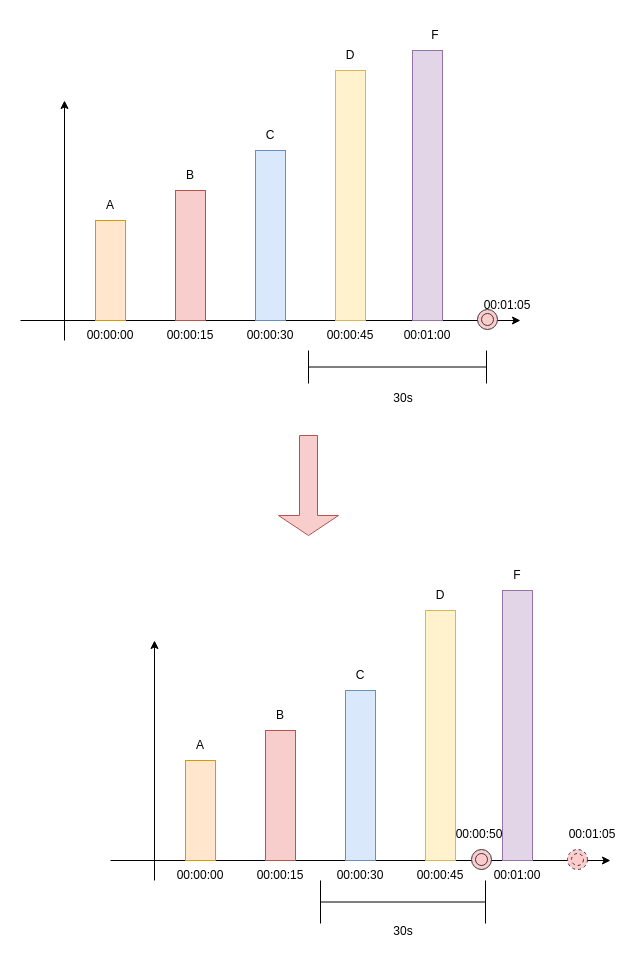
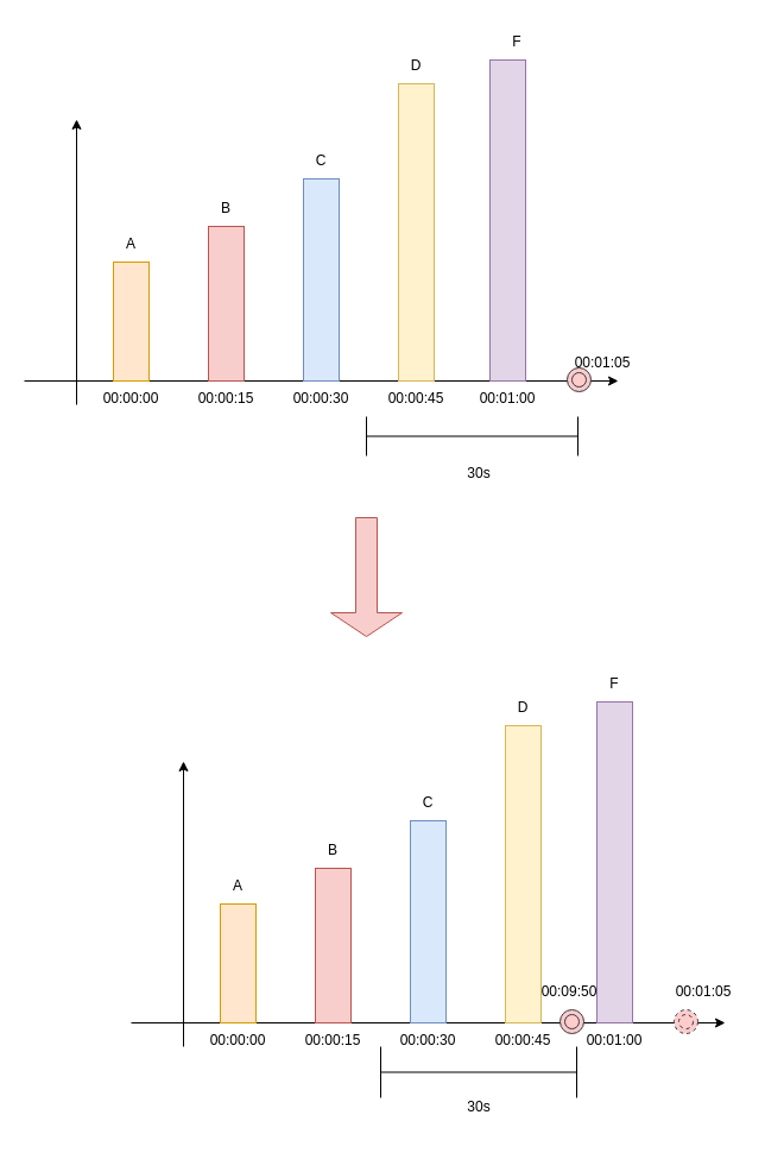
- <mxCell id="45" value="00:00:50" style="text;html=1;align=center;verticalAlign=middle;whiteSpace=wrap;rounded=0;" parent="1" vertex="1"><mxGeometry x="449" y="819" width="60" height="30" as="geometry" /></mxCell>
+ <mxCell id="45" value="00:09:50" style="text;html=1;align=center;verticalAlign=middle;whiteSpace=wrap;rounded=0;" parent="1" vertex="1"><mxGeometry x="449" y="819" width="60" height="30" as="geometry" /></mxCell>
